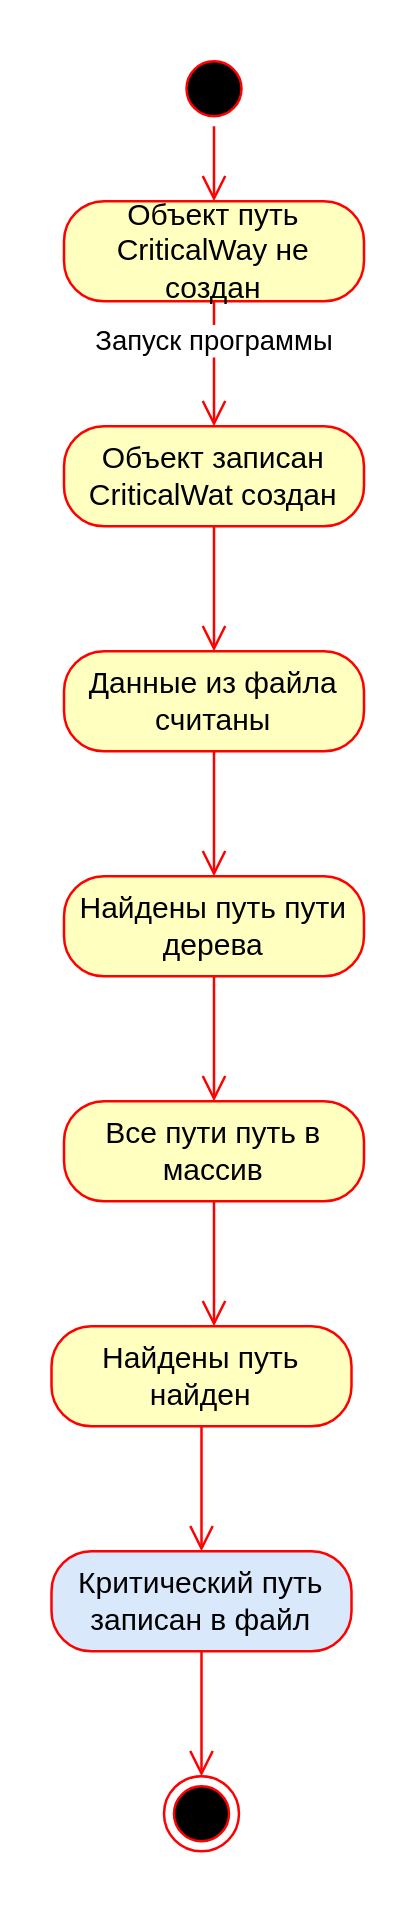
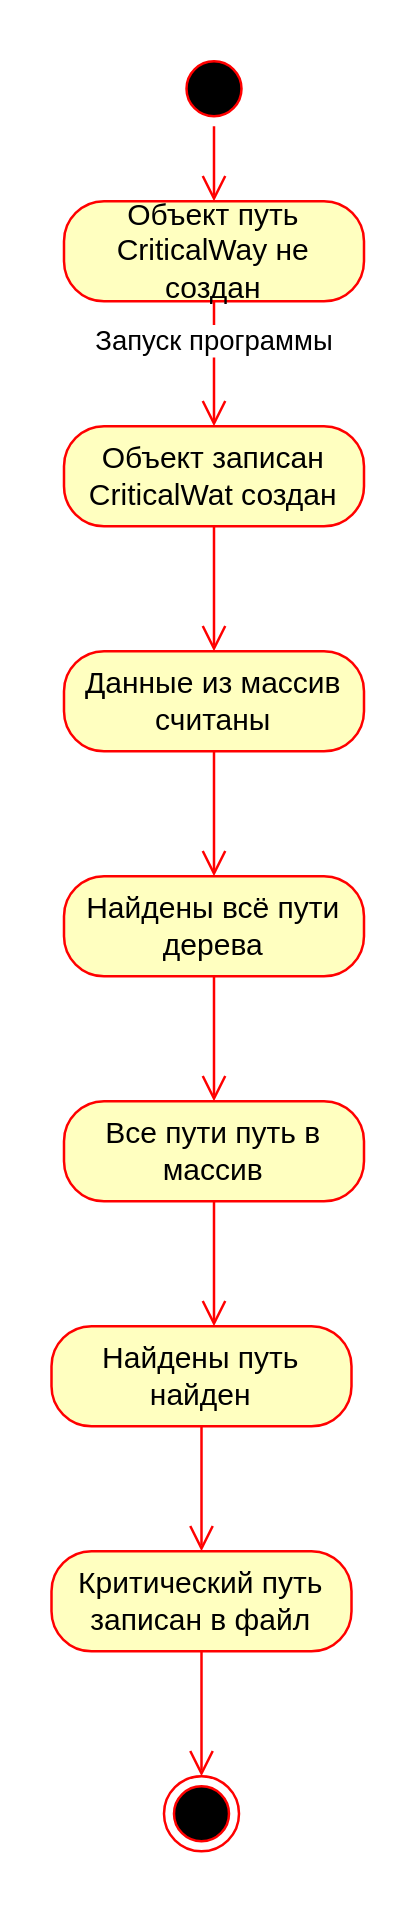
- <mxCell id="8" value="Данные из файла считаны" style="rounded=1;whiteSpace=wrap;html=1;arcSize=40;fontColor=#000000;fillColor=#ffffc0;strokeColor=#ff0000;" vertex="1" parent="1"><mxGeometry x="25" y="260" width="120" height="40" as="geometry" /></mxCell>
+ <mxCell id="8" value="Данные из массив считаны" style="rounded=1;whiteSpace=wrap;html=1;arcSize=40;fontColor=#000000;fillColor=#ffffc0;strokeColor=#ff0000;" vertex="1" parent="1"><mxGeometry x="25" y="260" width="120" height="40" as="geometry" /></mxCell>
- <mxCell id="10" value="Найдены путь пути дерева" style="rounded=1;whiteSpace=wrap;html=1;arcSize=40;fontColor=#000000;fillColor=#ffffc0;strokeColor=#ff0000;" vertex="1" parent="1"><mxGeometry x="25" y="350" width="120" height="40" as="geometry" /></mxCell>
+ <mxCell id="10" value="Найдены всё пути дерева" style="rounded=1;whiteSpace=wrap;html=1;arcSize=40;fontColor=#000000;fillColor=#ffffc0;strokeColor=#ff0000;" vertex="1" parent="1"><mxGeometry x="25" y="350" width="120" height="40" as="geometry" /></mxCell>
- <mxCell id="16" value="Критический путь записан в файл" style="rounded=1;whiteSpace=wrap;html=1;arcSize=40;fontColor=#000000;fillColor=#dae8fc;strokeColor=#ff0000;" vertex="1" parent="1"><mxGeometry x="20" y="620" width="120" height="40" as="geometry" /></mxCell>
+ <mxCell id="16" value="Критический путь записан в файл" style="rounded=1;whiteSpace=wrap;html=1;arcSize=40;fontColor=#000000;fillColor=#ffffc0;strokeColor=#ff0000;" vertex="1" parent="1"><mxGeometry x="20" y="620" width="120" height="40" as="geometry" /></mxCell>
